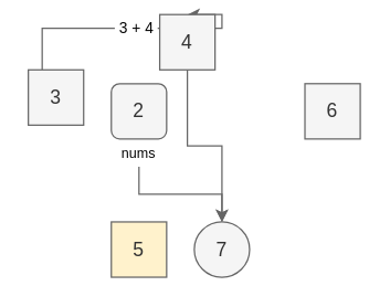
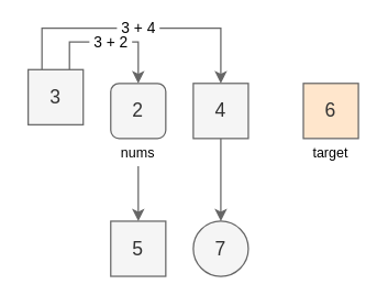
+ <mxCell id="3" value="&amp;nbsp;3 + 2&amp;nbsp;" style="edgeStyle=orthogonalEdgeStyle;rounded=0;orthogonalLoop=1;jettySize=auto;html=1;exitX=0.75;exitY=0;exitDx=0;exitDy=0;entryX=0.5;entryY=0;entryDx=0;entryDy=0;fillColor=#f5f5f5;strokeColor=#666666;" parent="1" source="4" target="6" edge="1"><mxGeometry relative="1" as="geometry" /></mxCell>
- <mxCell id="8" value="4" style="rounded=0;whiteSpace=wrap;html=1;fontSize=14;fillColor=#f5f5f5;strokeColor=#666666;fontColor=#333333;" parent="1" vertex="1"><mxGeometry x="115" y="10" width="40" height="40" as="geometry" /></mxCell>
+ <mxCell id="8" value="4" style="rounded=0;whiteSpace=wrap;html=1;fontSize=14;fillColor=#f5f5f5;strokeColor=#666666;fontColor=#333333;" parent="1" vertex="1"><mxGeometry x="140" y="60" width="40" height="40" as="geometry" /></mxCell>
- <mxCell id="12" value="6" style="rounded=0;whiteSpace=wrap;html=1;fontSize=14;fillColor=#f5f5f5;strokeColor=#666666;fontColor=#333333;" parent="1" vertex="1"><mxGeometry x="220" y="60" width="40" height="40" as="geometry" /></mxCell>
+ <mxCell id="12" value="6" style="rounded=0;whiteSpace=wrap;html=1;fontSize=14;fillColor=#ffe6cc;strokeColor=#666666;fontColor=#333333;" parent="1" vertex="1"><mxGeometry x="220" y="60" width="40" height="40" as="geometry" /></mxCell>
+ <mxCell id="13" value="target" style="text;html=1;align=center;verticalAlign=middle;whiteSpace=wrap;rounded=0;fontSize=10;" parent="1" vertex="1"><mxGeometry x="220" y="100" width="40" height="20" as="geometry" /></mxCell>
- <mxCell id="5" style="edgeStyle=orthogonalEdgeStyle;rounded=0;orthogonalLoop=1;jettySize=auto;html=1;exitX=0.5;exitY=1;exitDx=0;exitDy=0;fillColor=#f5f5f5;strokeColor=#666666;" parent="1" source="11" target="10" edge="1"><mxGeometry relative="1" as="geometry" /></mxCell>
+ <mxCell id="5" style="edgeStyle=orthogonalEdgeStyle;rounded=0;orthogonalLoop=1;jettySize=auto;html=1;exitX=0.5;exitY=1;exitDx=0;exitDy=0;entryX=0.5;entryY=0;entryDx=0;entryDy=0;fillColor=#f5f5f5;strokeColor=#666666;" parent="1" source="11" target="9" edge="1"><mxGeometry relative="1" as="geometry" /></mxCell>
- <mxCell id="9" value="5" style="rounded=0;whiteSpace=wrap;html=1;fontSize=14;fillColor=#fff2cc;strokeColor=#666666;fontStyle=0;fontColor=#333333;" parent="1" vertex="1"><mxGeometry x="80" y="160" width="40" height="40" as="geometry" /></mxCell>
+ <mxCell id="9" value="5" style="rounded=0;whiteSpace=wrap;html=1;fontSize=14;fillColor=#f5f5f5;strokeColor=#666666;fontStyle=0;fontColor=#333333;" parent="1" vertex="1"><mxGeometry x="80" y="160" width="40" height="40" as="geometry" /></mxCell>
